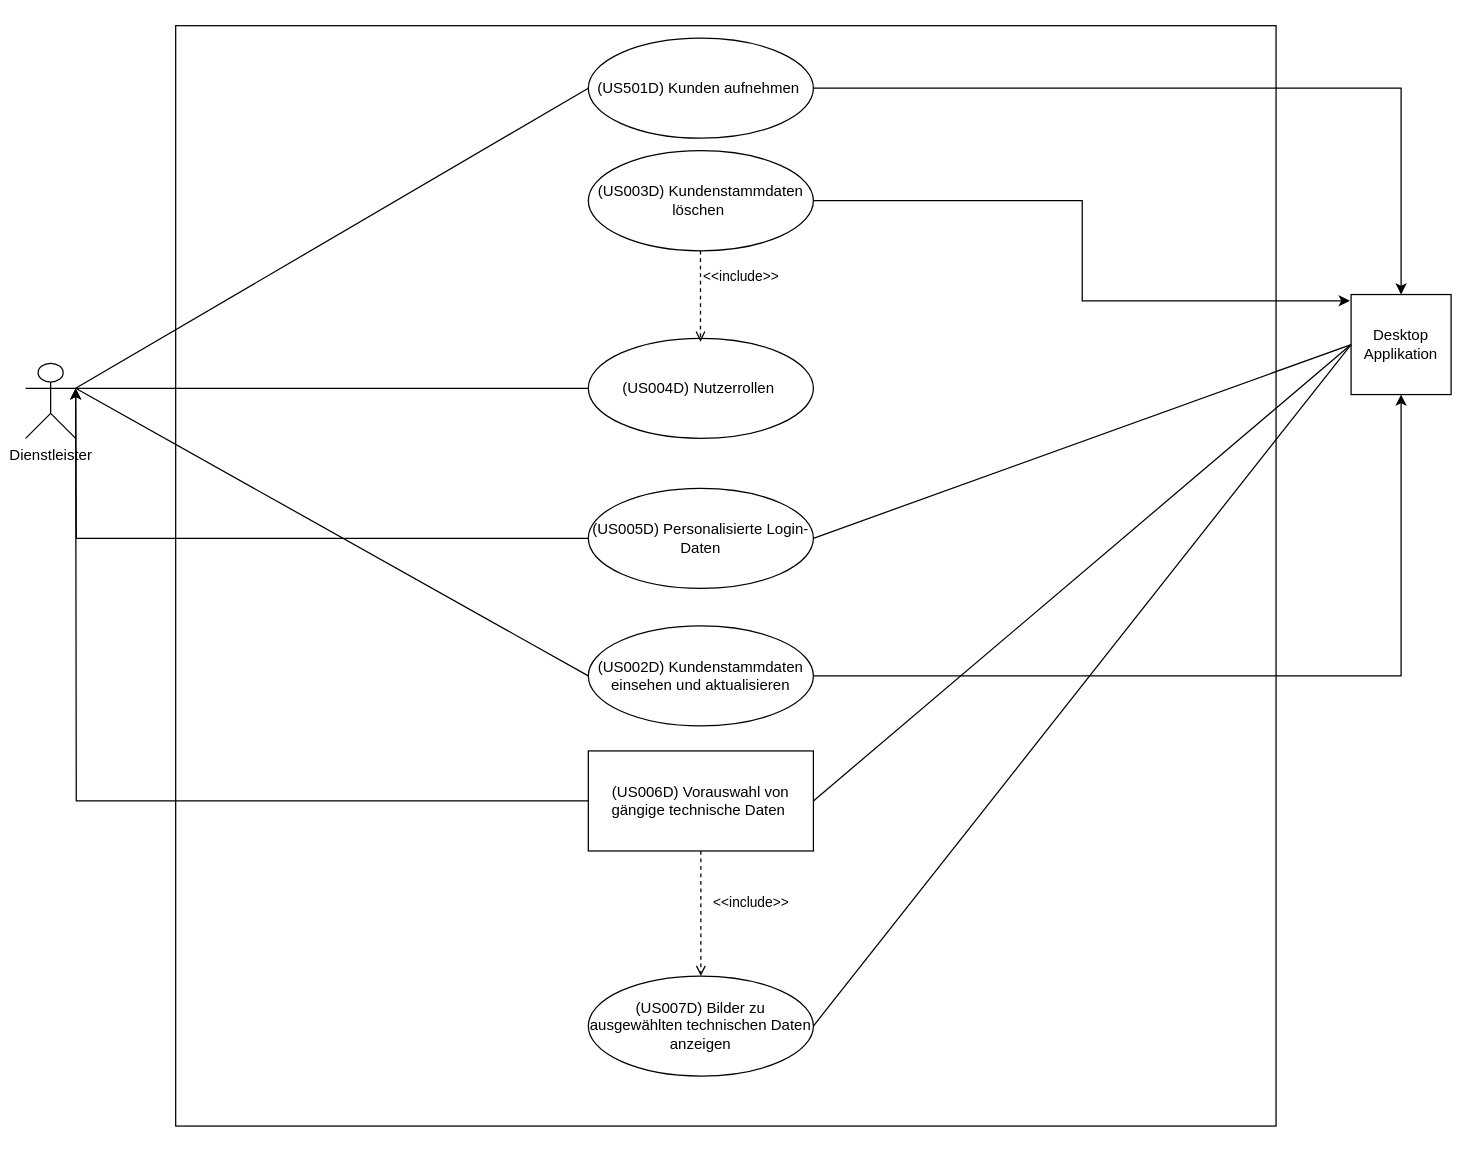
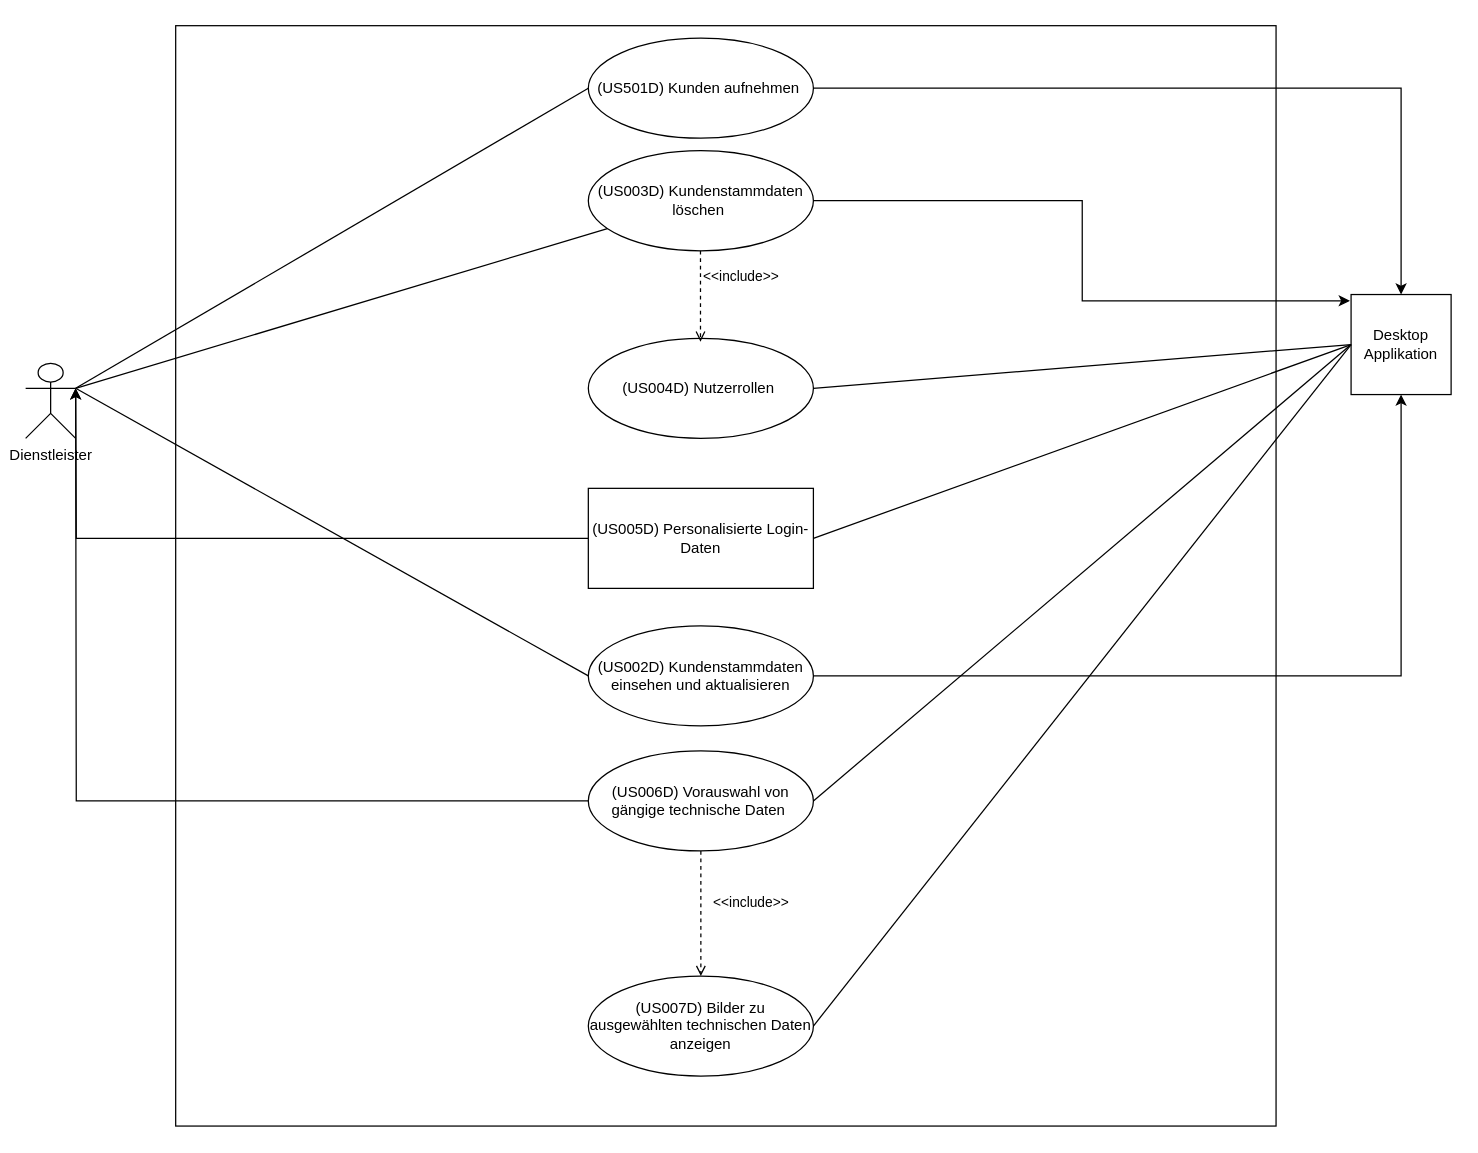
+ <mxCell id="20" value="" style="endArrow=none;html=1;entryX=0;entryY=0.5;entryDx=0;entryDy=0;exitX=1;exitY=0.5;exitDx=0;exitDy=0;" parent="1" source="11" target="10" edge="1"><mxGeometry width="50" height="50" relative="1" as="geometry"><mxPoint x="911.065" y="342" as="sourcePoint" /><mxPoint x="1038.777" y="317.757" as="targetPoint" /></mxGeometry></mxCell>
- <mxCell id="19" value="" style="endArrow=none;html=1;exitX=1;exitY=0.333;exitDx=0;exitDy=0;exitPerimeter=0;" parent="1" source="3" target="11" edge="1"><mxGeometry width="50" height="50" relative="1" as="geometry"><mxPoint x="79.565" y="310" as="sourcePoint" /><mxPoint x="200" y="190" as="targetPoint" /></mxGeometry></mxCell>
+ <mxCell id="19" value="" style="endArrow=none;html=1;exitX=1;exitY=0.333;exitDx=0;exitDy=0;exitPerimeter=0;" parent="1" source="3" target="9" edge="1"><mxGeometry width="50" height="50" relative="1" as="geometry"><mxPoint x="79.565" y="310" as="sourcePoint" /><mxPoint x="200" y="190" as="targetPoint" /></mxGeometry></mxCell>
- <mxCell id="13" value="(US005D) Personalisierte Login-Daten" style="ellipse;whiteSpace=wrap;html=1;comic=0;fillColor=#ffffff;" parent="1" vertex="1"><mxGeometry x="470" y="390" width="180" height="80" as="geometry" /></mxCell>
+ <mxCell id="13" value="(US005D) Personalisierte Login-Daten" style="whiteSpace=wrap;html=1;comic=0;fillColor=#ffffff;rounded=0;" parent="1" vertex="1"><mxGeometry x="470" y="390" width="180" height="80" as="geometry" /></mxCell>
- <mxCell id="15" value="(US006D) Vorauswahl von gängige technische Daten&amp;nbsp;" style="whiteSpace=wrap;html=1;comic=0;fillColor=#ffffff;rounded=0;" parent="1" vertex="1"><mxGeometry x="470" y="600" width="180" height="80" as="geometry" /></mxCell>
+ <mxCell id="15" value="(US006D) Vorauswahl von gängige technische Daten&amp;nbsp;" style="ellipse;whiteSpace=wrap;html=1;comic=0;fillColor=#ffffff;" parent="1" vertex="1"><mxGeometry x="470" y="600" width="180" height="80" as="geometry" /></mxCell>
